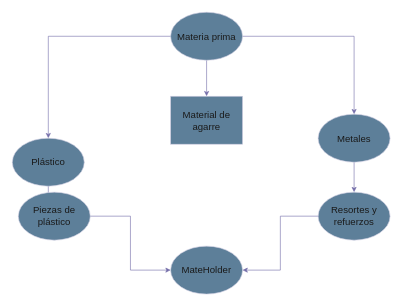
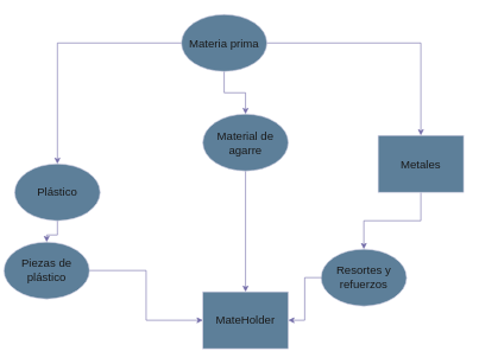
- <mxCell id="5" value="&lt;font&gt;Materia prima&lt;/font&gt;" style="ellipse;whiteSpace=wrap;html=1;fillColor=#5D7F99;fontColor=#1A1A1A;strokeColor=#D0CEE2;fontSize=16;labelBackgroundColor=none;" vertex="1" parent="1"><mxGeometry x="284" y="20" width="120" height="80" as="geometry" /></mxCell>
+ <mxCell id="5" value="&lt;font&gt;Materia prima&lt;/font&gt;" style="ellipse;whiteSpace=wrap;html=1;fillColor=#5D7F99;fontColor=#1A1A1A;strokeColor=#D0CEE2;fontSize=16;labelBackgroundColor=none;" vertex="1" parent="1"><mxGeometry x="254" y="20" width="120" height="80" as="geometry" /></mxCell>
- <mxCell id="13" value="Material de agarre" style="whiteSpace=wrap;html=1;fillColor=#5D7F99;fontColor=#1A1A1A;strokeColor=#D0CEE2;fontSize=16;labelBackgroundColor=none;rounded=0;" vertex="1" parent="1"><mxGeometry x="284" y="160" width="120" height="80" as="geometry" /></mxCell>
+ <mxCell id="13" value="Material de agarre" style="ellipse;whiteSpace=wrap;html=1;fillColor=#5D7F99;fontColor=#1A1A1A;strokeColor=#D0CEE2;fontSize=16;labelBackgroundColor=none;" vertex="1" parent="1"><mxGeometry x="284" y="160" width="120" height="80" as="geometry" /></mxCell>
- <mxCell id="9" value="Metales" style="ellipse;whiteSpace=wrap;html=1;fillColor=#5D7F99;fontColor=#1A1A1A;strokeColor=#D0CEE2;fontSize=16;labelBackgroundColor=none;" vertex="1" parent="1"><mxGeometry x="530" y="190" width="120" height="80" as="geometry" /></mxCell>
+ <mxCell id="9" value="Metales" style="whiteSpace=wrap;html=1;fillColor=#5D7F99;fontColor=#1A1A1A;strokeColor=#D0CEE2;fontSize=16;labelBackgroundColor=none;rounded=0;" vertex="1" parent="1"><mxGeometry x="530" y="190" width="120" height="80" as="geometry" /></mxCell>
+ <mxCell id="12" style="edgeStyle=orthogonalEdgeStyle;rounded=0;orthogonalLoop=1;jettySize=auto;html=1;entryX=0.5;entryY=0;entryDx=0;entryDy=0;strokeColor=#736CA8;fontSize=16;labelBackgroundColor=none;fontColor=default;" edge="1" parent="1" source="13" target="16"><mxGeometry relative="1" as="geometry" /></mxCell>
- <mxCell id="15" value="Piezas de plástico" style="ellipse;whiteSpace=wrap;html=1;fillColor=#5D7F99;fontColor=#1A1A1A;strokeColor=#D0CEE2;fontSize=16;labelBackgroundColor=none;" vertex="1" parent="1"><mxGeometry x="30" y="320" width="120" height="80" as="geometry" /></mxCell>
+ <mxCell id="15" value="Piezas de plástico" style="ellipse;whiteSpace=wrap;html=1;fillColor=#5D7F99;fontColor=#1A1A1A;strokeColor=#D0CEE2;fontSize=16;labelBackgroundColor=none;" vertex="1" parent="1"><mxGeometry x="5" y="340" width="120" height="80" as="geometry" /></mxCell>
- <mxCell id="11" value="Resortes y refuerzos" style="ellipse;whiteSpace=wrap;html=1;fillColor=#5D7F99;fontColor=#1A1A1A;strokeColor=#D0CEE2;fontSize=16;labelBackgroundColor=none;" vertex="1" parent="1"><mxGeometry x="530" y="320" width="120" height="80" as="geometry" /></mxCell>
+ <mxCell id="11" value="Resortes y refuerzos" style="ellipse;whiteSpace=wrap;html=1;fillColor=#5D7F99;fontColor=#1A1A1A;strokeColor=#D0CEE2;fontSize=16;labelBackgroundColor=none;" vertex="1" parent="1"><mxGeometry x="450" y="350" width="120" height="80" as="geometry" /></mxCell>
- <mxCell id="16" value="MateHolder" style="ellipse;whiteSpace=wrap;html=1;fillColor=#5D7F99;fontColor=#1A1A1A;strokeColor=#D0CEE2;fontSize=16;labelBackgroundColor=none;" vertex="1" parent="1"><mxGeometry x="284" y="410" width="120" height="80" as="geometry" /></mxCell>
+ <mxCell id="16" value="MateHolder" style="whiteSpace=wrap;html=1;fillColor=#5D7F99;fontColor=#1A1A1A;strokeColor=#D0CEE2;fontSize=16;labelBackgroundColor=none;rounded=0;" vertex="1" parent="1"><mxGeometry x="284" y="410" width="120" height="80" as="geometry" /></mxCell>
